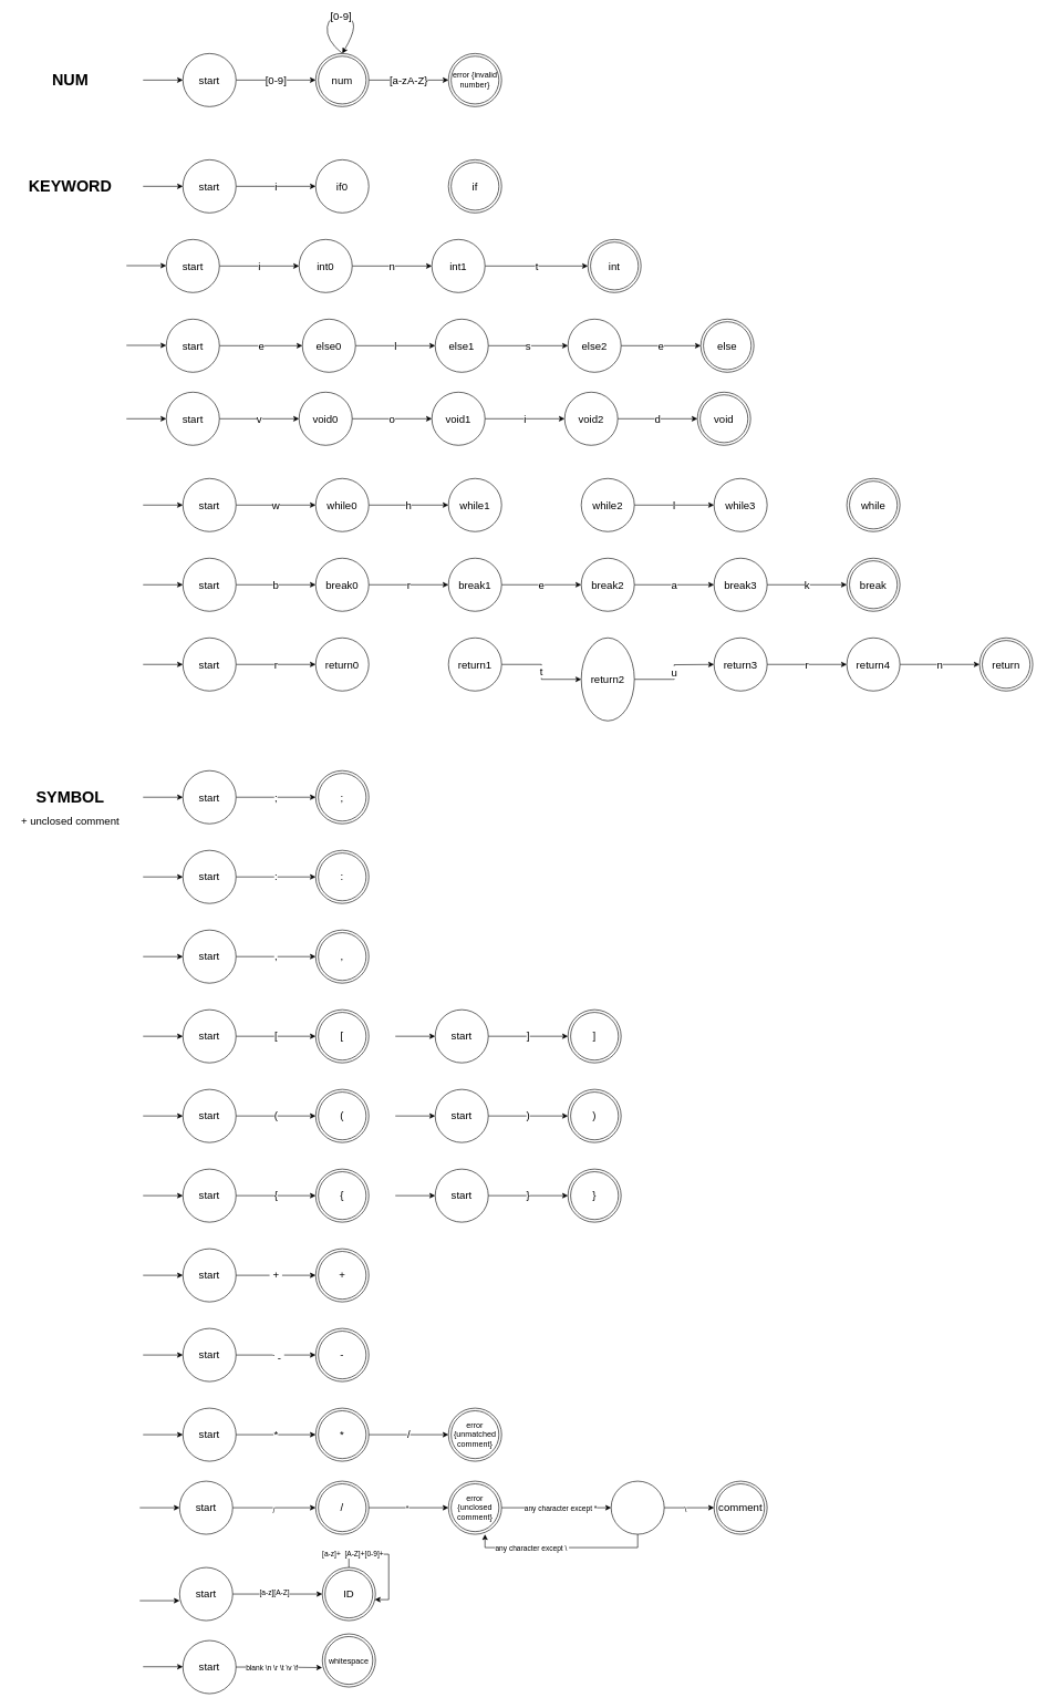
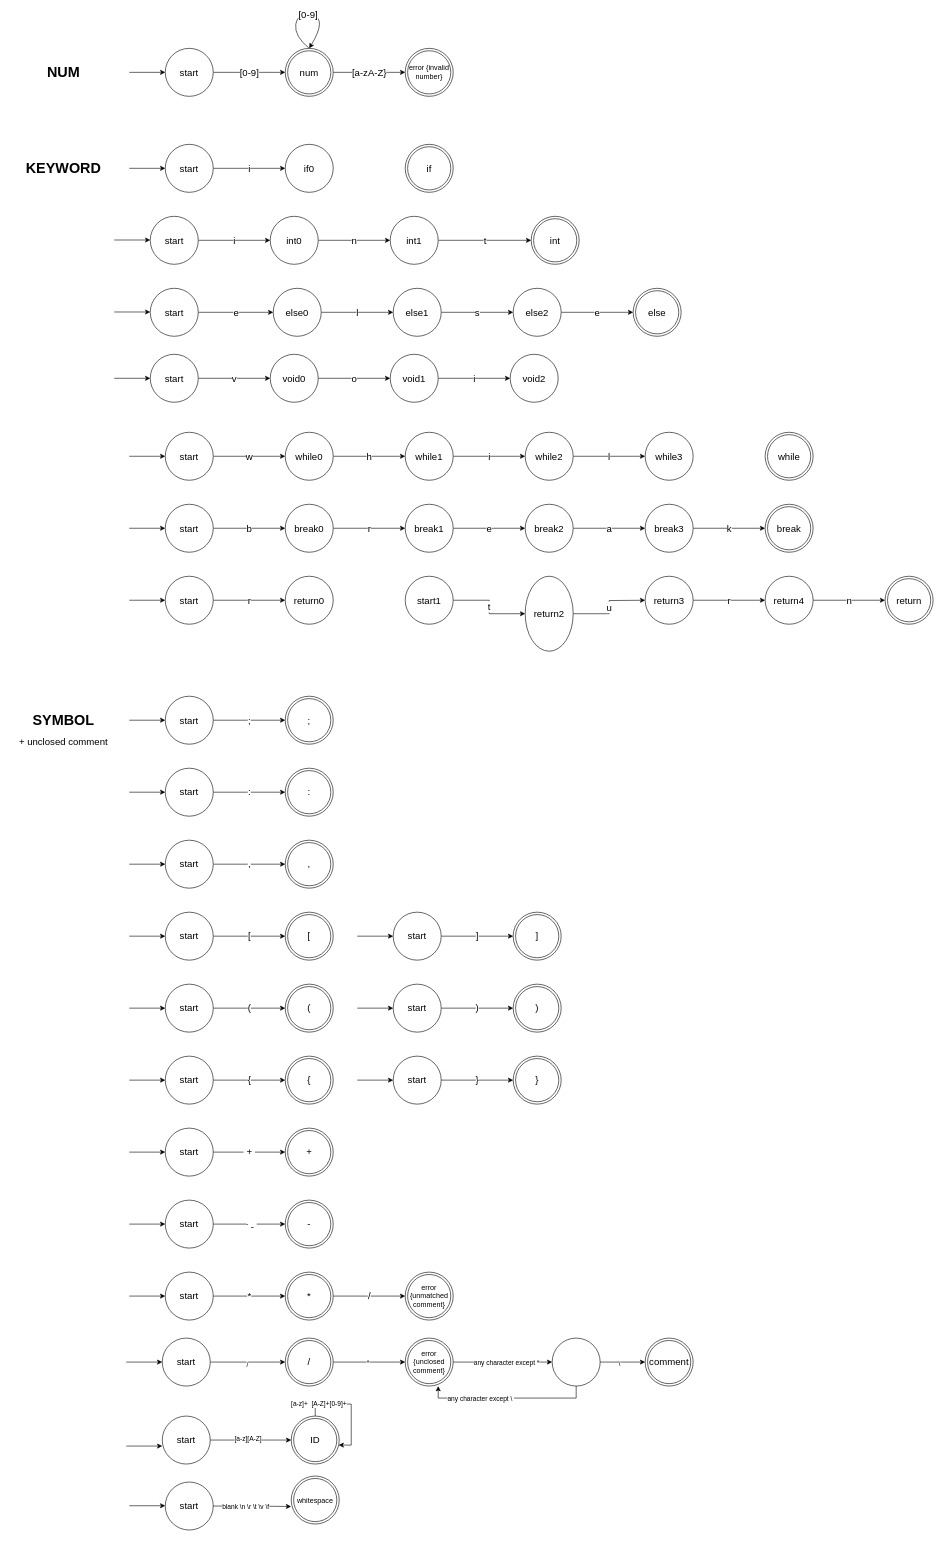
- <mxCell id="30" value="d" style="edgeStyle=orthogonalEdgeStyle;rounded=0;orthogonalLoop=1;jettySize=auto;html=1;exitX=1;exitY=0.5;exitDx=0;exitDy=0;entryX=0;entryY=0.5;entryDx=0;entryDy=0;fontSize=16;" parent="1" source="31" target="32" edge="1"><mxGeometry relative="1" as="geometry" /></mxCell>
- <mxCell id="32" value="void" style="ellipse;shape=doubleEllipse;whiteSpace=wrap;html=1;aspect=fixed;fontSize=16;" parent="1" vertex="1"><mxGeometry x="1050" y="590" width="80" height="80" as="geometry" /></mxCell>
+ <mxCell id="46" value="i" style="edgeStyle=orthogonalEdgeStyle;rounded=0;orthogonalLoop=1;jettySize=auto;html=1;exitX=1;exitY=0.5;exitDx=0;exitDy=0;entryX=0;entryY=0.5;entryDx=0;entryDy=0;fontSize=16;" parent="1" source="47" target="49" edge="1"><mxGeometry relative="1" as="geometry" /></mxCell>
- <mxCell id="69" value="return1" style="ellipse;whiteSpace=wrap;html=1;aspect=fixed;fontSize=16;" parent="1" vertex="1"><mxGeometry x="675" y="960" width="80" height="80" as="geometry" /></mxCell>
+ <mxCell id="69" value="start1" style="ellipse;whiteSpace=wrap;html=1;aspect=fixed;fontSize=16;" parent="1" vertex="1"><mxGeometry x="675" y="960" width="80" height="80" as="geometry" /></mxCell>
